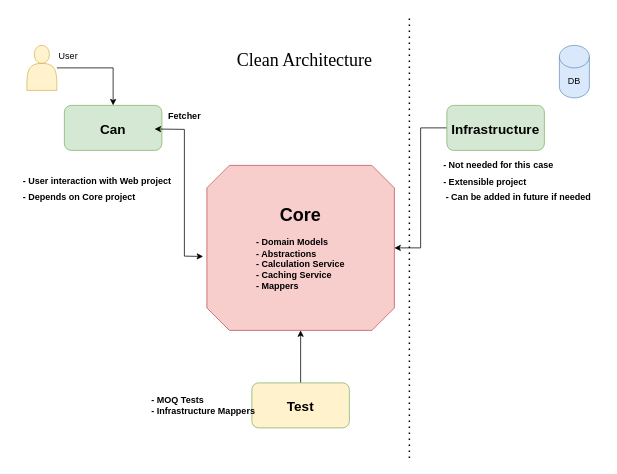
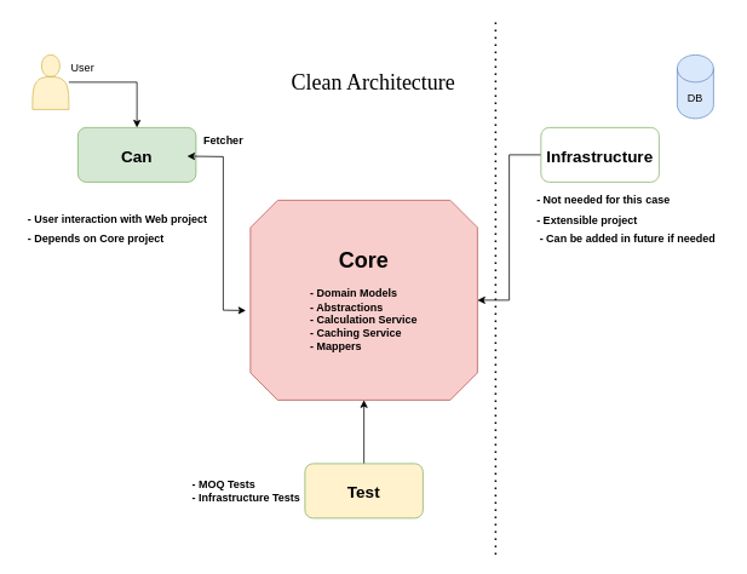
- <mxCell id="18" value="&lt;font face=&quot;Verdana&quot; style=&quot;font-size: 24px;&quot;&gt;Clean Architecture&lt;/font&gt;" style="text;html=1;align=center;verticalAlign=middle;resizable=0;points=[];autosize=1;strokeColor=none;fillColor=none;fontSize=12;" vertex="1" parent="1"><mxGeometry x="280" y="60" width="250" height="40" as="geometry" /></mxCell>
+ <mxCell id="18" value="&lt;font face=&quot;Verdana&quot; style=&quot;font-size: 24px;&quot;&gt;Clean Architecture&lt;/font&gt;" style="text;html=1;align=center;verticalAlign=middle;resizable=0;points=[];autosize=1;strokeColor=none;fillColor=none;fontSize=12;" vertex="1" parent="1"><mxGeometry x="285" y="70" width="250" height="40" as="geometry" /></mxCell>
- <mxCell id="4" value="&lt;font style=&quot;font-size: 18px;&quot;&gt;&lt;b&gt;Infrastructure&lt;/b&gt;&lt;/font&gt;" style="rounded=1;whiteSpace=wrap;html=1;fontSize=24;fillColor=#d5e8d4;strokeColor=#82b366;" vertex="1" parent="1"><mxGeometry x="595" y="140" width="130" height="60" as="geometry" /></mxCell>
+ <mxCell id="4" value="&lt;font style=&quot;font-size: 18px;&quot;&gt;&lt;b&gt;Infrastructure&lt;/b&gt;&lt;/font&gt;" style="rounded=1;whiteSpace=wrap;html=1;fontSize=24;fillColor=#ffffff;strokeColor=#82b366;" vertex="1" parent="1"><mxGeometry x="595" y="140" width="130" height="60" as="geometry" /></mxCell>
- <mxCell id="15" value="&lt;div style=&quot;text-align: left;&quot;&gt;&lt;span style=&quot;background-color: initial;&quot;&gt;&lt;b&gt;- MOQ Tests&lt;/b&gt;&lt;/span&gt;&lt;/div&gt;&lt;div style=&quot;text-align: left;&quot;&gt;&lt;span style=&quot;background-color: initial;&quot;&gt;&lt;b&gt;- Infrastructure Mappers&lt;/b&gt;&lt;/span&gt;&lt;/div&gt;" style="text;html=1;align=center;verticalAlign=middle;resizable=0;points=[];autosize=1;strokeColor=none;fillColor=none;fontSize=12;" vertex="1" parent="1"><mxGeometry x="200" y="520" width="140" height="40" as="geometry" /></mxCell>
+ <mxCell id="15" value="&lt;div style=&quot;text-align: left;&quot;&gt;&lt;span style=&quot;background-color: initial;&quot;&gt;&lt;b&gt;- MOQ Tests&lt;/b&gt;&lt;/span&gt;&lt;/div&gt;&lt;div style=&quot;text-align: left;&quot;&gt;&lt;span style=&quot;background-color: initial;&quot;&gt;&lt;b&gt;- Infrastructure Tests&lt;/b&gt;&lt;/span&gt;&lt;/div&gt;" style="text;html=1;align=center;verticalAlign=middle;resizable=0;points=[];autosize=1;strokeColor=none;fillColor=none;fontSize=12;" vertex="1" parent="1"><mxGeometry x="200" y="520" width="140" height="40" as="geometry" /></mxCell>
